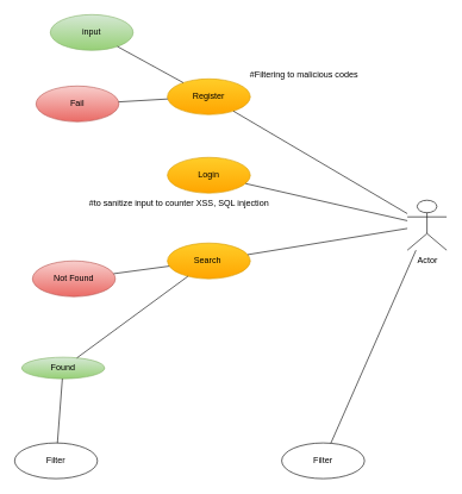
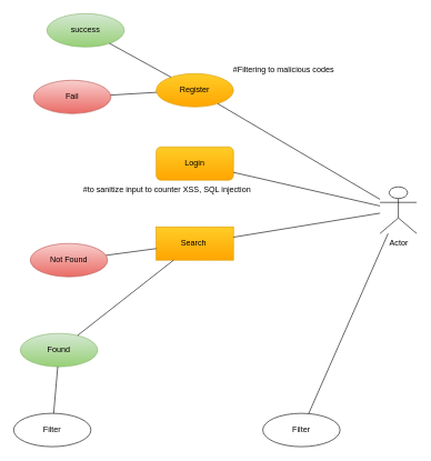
- <mxCell id="11" value="input" style="ellipse;whiteSpace=wrap;html=1;fillColor=#d5e8d4;gradientColor=#97d077;strokeColor=#82b366;" vertex="1" parent="1"><mxGeometry x="70" y="20" width="116" height="50" as="geometry" /></mxCell>
+ <mxCell id="11" value="success" style="ellipse;whiteSpace=wrap;html=1;fillColor=#d5e8d4;gradientColor=#97d077;strokeColor=#82b366;" vertex="1" parent="1"><mxGeometry x="70" y="20" width="116" height="50" as="geometry" /></mxCell>
- <mxCell id="3" value="Login" style="ellipse;whiteSpace=wrap;html=1;fillColor=#ffcd28;gradientColor=#ffa500;strokeColor=#d79b00;" vertex="1" parent="1"><mxGeometry x="234" y="220" width="116" height="50" as="geometry" /></mxCell>
+ <mxCell id="3" value="Login" style="whiteSpace=wrap;html=1;fillColor=#ffcd28;gradientColor=#ffa500;strokeColor=#d79b00;rounded=1;" vertex="1" parent="1"><mxGeometry x="234" y="220" width="116" height="50" as="geometry" /></mxCell>
- <mxCell id="4" value="Search&amp;nbsp;" style="ellipse;whiteSpace=wrap;html=1;fillColor=#ffcd28;gradientColor=#ffa500;strokeColor=#d79b00;" vertex="1" parent="1"><mxGeometry x="234" y="340" width="116" height="50" as="geometry" /></mxCell>
+ <mxCell id="4" value="Search&amp;nbsp;" style="whiteSpace=wrap;html=1;fillColor=#ffcd28;gradientColor=#ffa500;strokeColor=#d79b00;rounded=0;" vertex="1" parent="1"><mxGeometry x="234" y="340" width="116" height="50" as="geometry" /></mxCell>
- <mxCell id="18" value="Found" style="ellipse;whiteSpace=wrap;html=1;fillColor=#d5e8d4;gradientColor=#97d077;strokeColor=#82b366;" vertex="1" parent="1"><mxGeometry x="30" y="500" width="116" height="30" as="geometry" /></mxCell>
+ <mxCell id="18" value="Found" style="ellipse;whiteSpace=wrap;html=1;fillColor=#d5e8d4;gradientColor=#97d077;strokeColor=#82b366;" vertex="1" parent="1"><mxGeometry x="30" y="500" width="116" height="50" as="geometry" /></mxCell>
